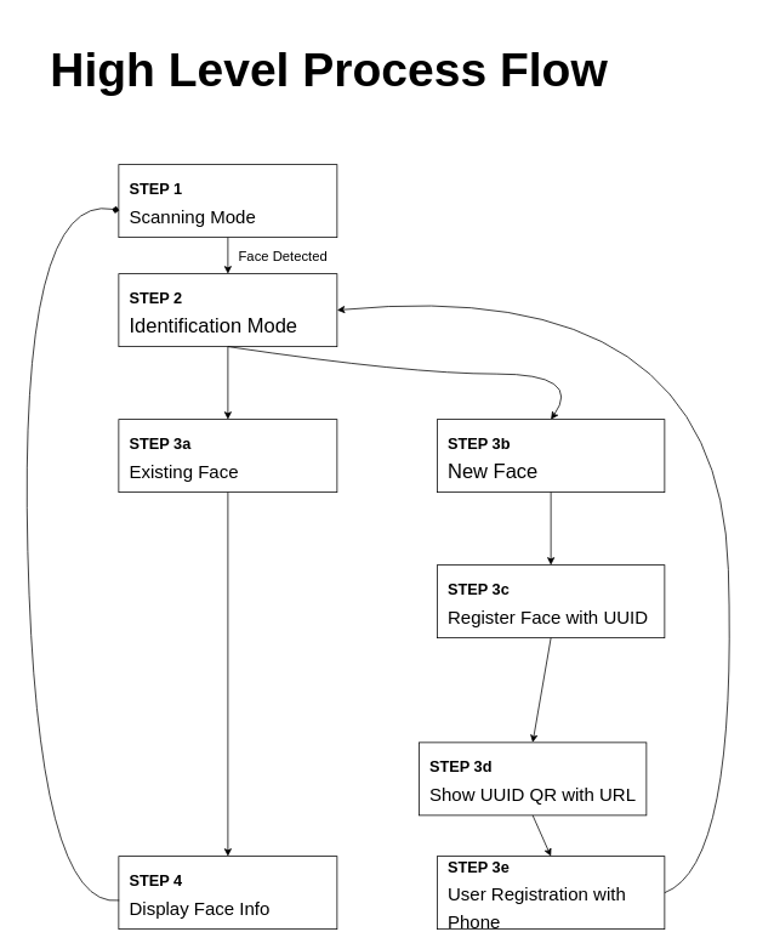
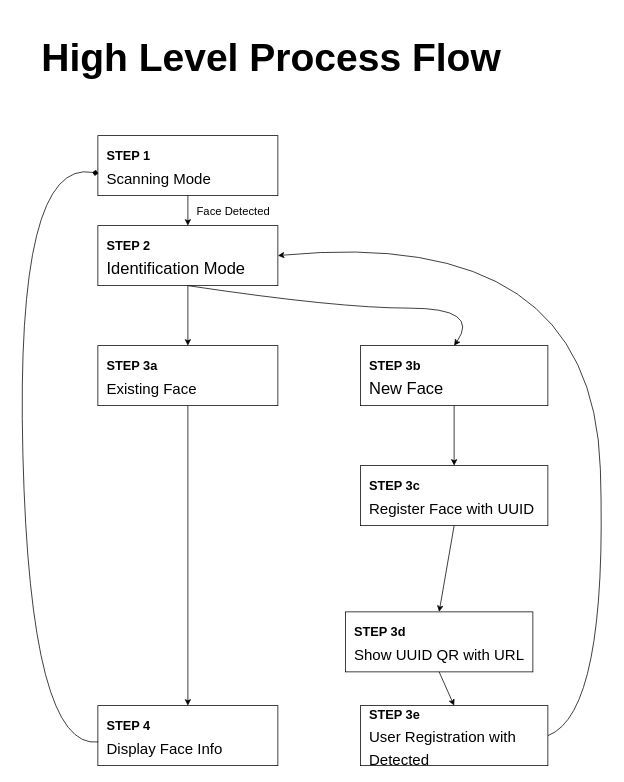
- <mxCell id="16" value="&lt;b style=&quot;font-size: 17px&quot;&gt;STEP 3e&lt;br&gt;&lt;/b&gt;&lt;font style=&quot;font-size: 20px&quot;&gt;User Registration with Phone&lt;/font&gt;" style="rounded=0;whiteSpace=wrap;html=1;fontSize=26;align=left;spacingLeft=10;" vertex="1" parent="1"><mxGeometry x="480" y="940" width="250" height="80" as="geometry" /></mxCell>
+ <mxCell id="16" value="&lt;b style=&quot;font-size: 17px&quot;&gt;STEP 3e&lt;br&gt;&lt;/b&gt;&lt;font style=&quot;font-size: 20px&quot;&gt;User Registration with Detected&lt;/font&gt;" style="rounded=0;whiteSpace=wrap;html=1;fontSize=26;align=left;spacingLeft=10;" vertex="1" parent="1"><mxGeometry x="480" y="940" width="250" height="80" as="geometry" /></mxCell>
